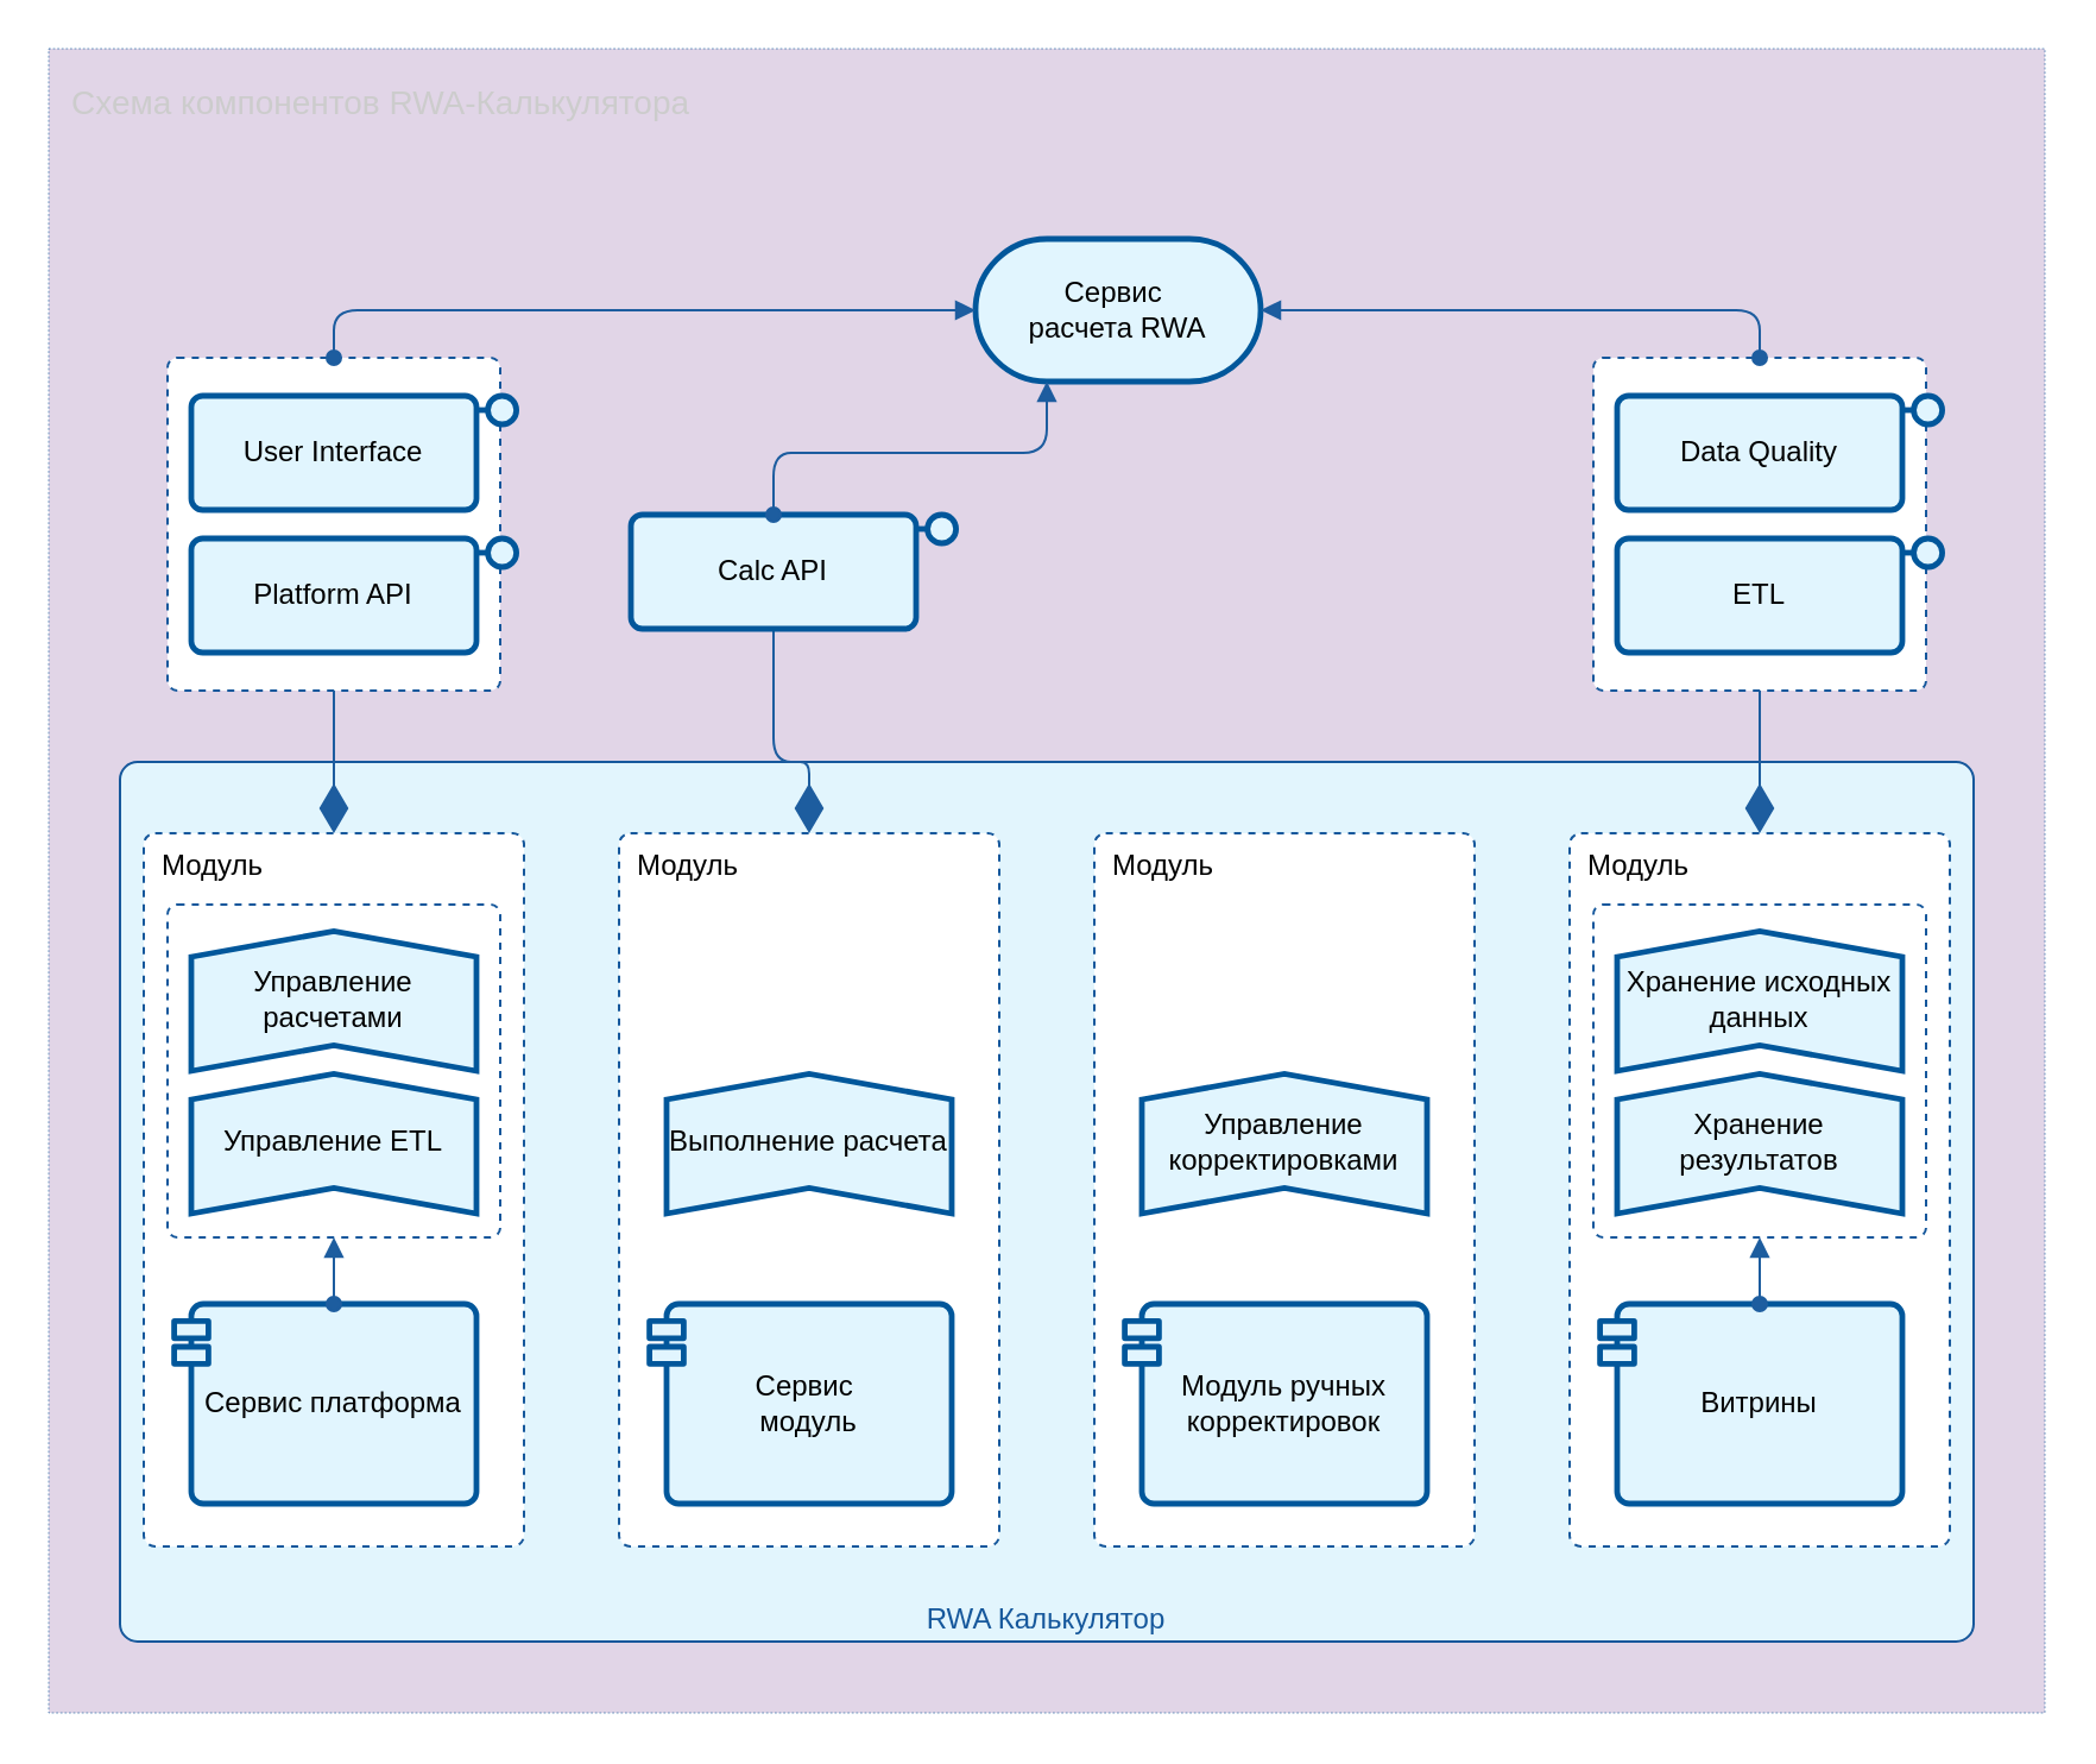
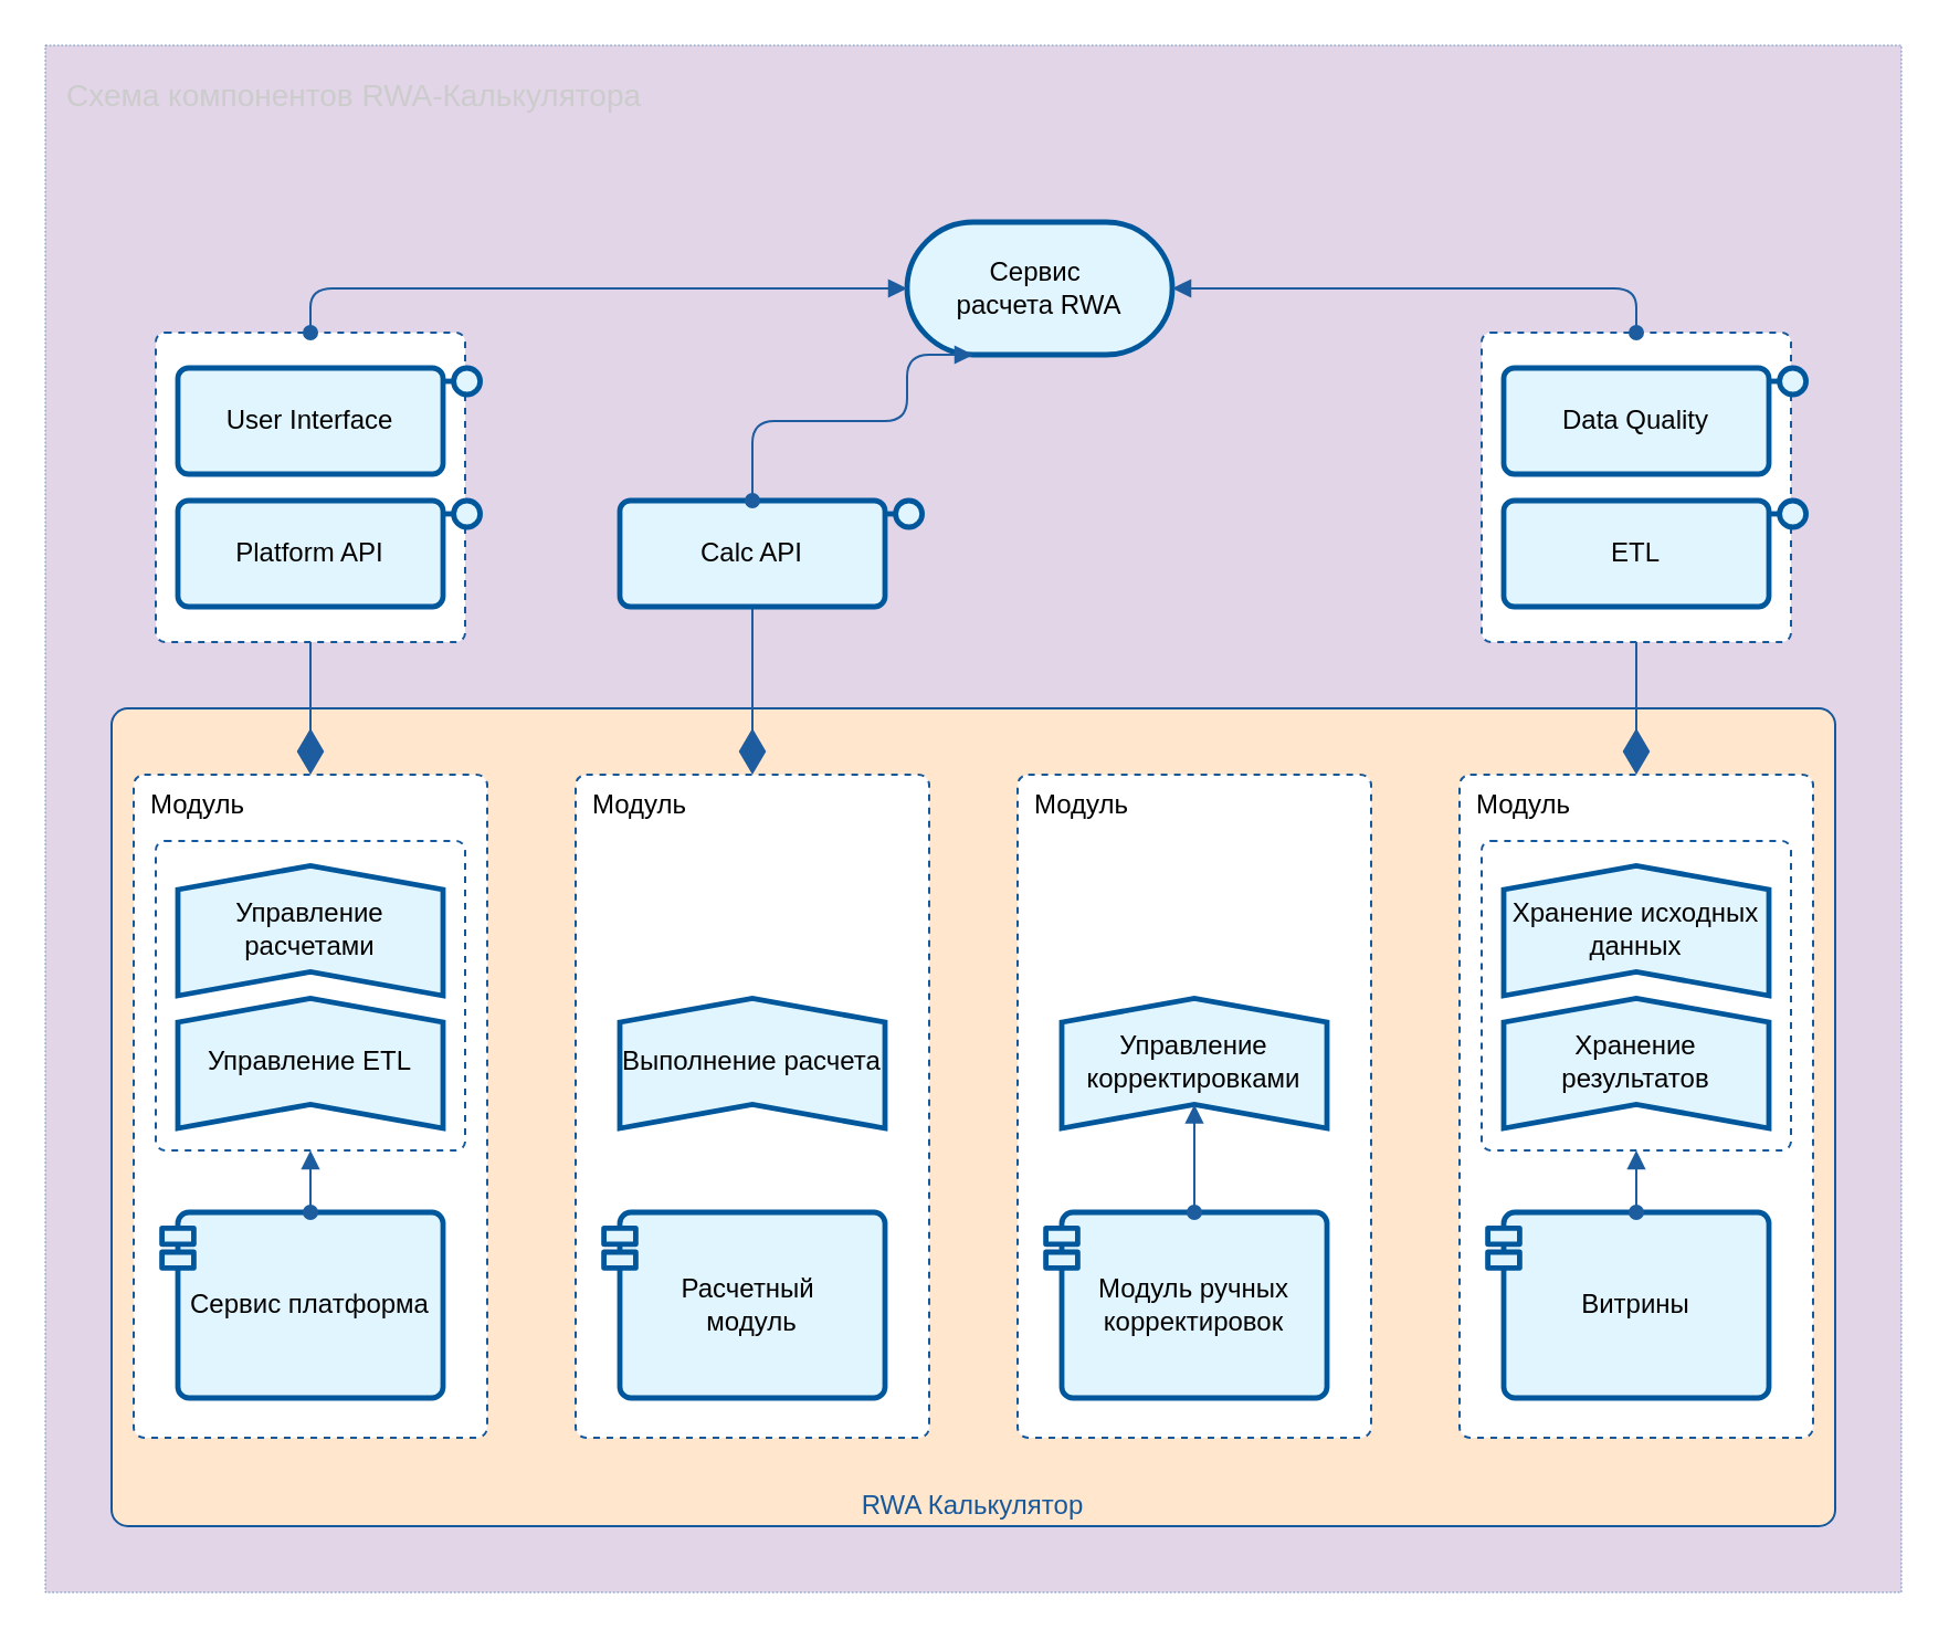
- <mxCell id="35" value="Calc API" style="shape=stencil(tVVhb4MgEP01fG0Qasw+dq4m+xmU4kqKQMC123790NOlaiFpVhMTc+9xj4d3h4iW/sSsQARr1ghE3xAhO2vfdStczXggSOBOQGQYQ3ydxcxbwVsAL8xJdlBDpm+dOYurPLaDBulwukd4F9juoSU3Wod0abSfMDd8kGFStyH+Ahm8ITns8A3AhkJohZONCO6HdYAiUj0gvZ5ysZr0RPfvCP8XztYSXlawWK2CT1SeV/AhaVoGJNbutDwwfv5w5lMf7xrqGdcNWqTsNDKew+htx2l13MsfMS5KWI0YomVtnEg4raVS3CjjQgjvfi9E6D6r8mqf/vBwZ9zPx1levLym87vdQSOxSCglrRc3jY636Y85uwqf4MGy7lZcECPdmMvE36zYecrBqKGkTp0xqdG3QMTjWKVY5ywapEfhX9MDvw==);whiteSpace=wrap;html=1;" vertex="1" parent="1"><mxGeometry x="265" y="180" width="120" height="120" as="geometry" /></mxCell>
+ <mxCell id="35" value="Calc API" style="shape=stencil(tVVhb4MgEP01fG0Qasw+dq4m+xmU4kqKQMC123790NOlaiFpVhMTc+9xj4d3h4iW/sSsQARr1ghE3xAhO2vfdStczXggSOBOQGQYQ3ydxcxbwVsAL8xJdlBDpm+dOYurPLaDBulwukd4F9juoSU3Wod0abSfMDd8kGFStyH+Ahm8ITns8A3AhkJohZONCO6HdYAiUj0gvZ5ysZr0RPfvCP8XztYSXlawWK2CT1SeV/AhaVoGJNbutDwwfv5w5lMf7xrqGdcNWqTsNDKew+htx2l13MsfMS5KWI0YomVtnEg4raVS3CjjQgjvfi9E6D6r8mqf/vBwZ9zPx1levLym87vdQSOxSCglrRc3jY636Y85uwqf4MGy7lZcECPdmMvE36zYecrBqKGkTp0xqdG3QMTjWKVY5ywapEfhX9MDvw==);whiteSpace=wrap;html=1;" vertex="1" parent="1"><mxGeometry x="280" y="190" width="120" height="120" as="geometry" /></mxCell>
- <mxCell id="3" value="RWA Калькулятор" style="rounded=1;whiteSpace=wrap;html=1;arcSize=2;strokeColor=#16589c;verticalAlign=bottom;align=center;fontColor=#16589c;fillColor=#e2f5fd;" parent="1" vertex="1"><mxGeometry x="50" y="320" width="780" height="370" as="geometry" /></mxCell>
+ <mxCell id="3" value="RWA Калькулятор" style="rounded=1;whiteSpace=wrap;html=1;arcSize=2;strokeColor=#16589c;verticalAlign=bottom;align=center;fontColor=#16589c;fillColor=#ffe6cc;" parent="1" vertex="1"><mxGeometry x="50" y="320" width="780" height="370" as="geometry" /></mxCell>
+ <mxCell id="25" style="edgeStyle=orthogonalEdgeStyle;rounded=1;orthogonalLoop=1;jettySize=auto;html=1;exitX=0.5;exitY=0.15;exitDx=0;exitDy=0;exitPerimeter=0;entryX=0.5;entryY=0.66;entryDx=0;entryDy=0;entryPerimeter=0;endArrow=block;endFill=1;startSize=6;strokeColor=#1d5d9f;strokeWidth=1;endSize=6;startArrow=oval;startFill=1;" edge="1" parent="1" source="10" target="17"><mxGeometry relative="1" as="geometry"><mxPoint x="320" y="258" as="sourcePoint" /><mxPoint x="320" y="190" as="targetPoint" /><Array as="points"><mxPoint x="540" y="520" /><mxPoint x="540" y="520" /></Array></mxGeometry></mxCell>
- <mxCell id="9" value="Сервис&amp;nbsp;&lt;div&gt;модуль&lt;/div&gt;" style="shape=stencil(vZXvaoMwFMWfJh8n+YO6fewyfY/UpmuoJiFx67anX/QqzEyFghYEueeaXw4nekWM+4uwElGsRSMRe0OUHqzlprFGS92GMvQu0CAYQ32LauGtrFoQP4VT4lhL6PjWmau8qVM7MGinswLhQ+h2F+OV0TosV0b7SedPP2CE6tzgL8DghKawwzcICRlqK51qZCvd8CCoiJZ3sHdE5zuy40ie94tkS3QUCdmMPMHihO0F3i6LCJxvBSZ7RRGDN4siBt8VBeNBWRorjB9FdX135kOfZu30HdcNtIWDGb/ZeAwOIy4fp6KrvPoZhmq24nTBD+Nn4+SK0bOq68rUxoUS7v1WiLKClGlZrKcOo3l+PSZp/vK6vr7bHRgrD81k+ZRNwhxPegyTTrLMZqKkD/HF8CN99e/Bv+PuVfhB98Iv);whiteSpace=wrap;html=1;" parent="1" vertex="1"><mxGeometry x="280" y="530" width="120" height="120" as="geometry" /></mxCell>
+ <mxCell id="9" value="Расчетный&amp;nbsp;&lt;div&gt;модуль&lt;/div&gt;" style="shape=stencil(vZXvaoMwFMWfJh8n+YO6fewyfY/UpmuoJiFx67anX/QqzEyFghYEueeaXw4nekWM+4uwElGsRSMRe0OUHqzlprFGS92GMvQu0CAYQ32LauGtrFoQP4VT4lhL6PjWmau8qVM7MGinswLhQ+h2F+OV0TosV0b7SedPP2CE6tzgL8DghKawwzcICRlqK51qZCvd8CCoiJZ3sHdE5zuy40ie94tkS3QUCdmMPMHihO0F3i6LCJxvBSZ7RRGDN4siBt8VBeNBWRorjB9FdX135kOfZu30HdcNtIWDGb/ZeAwOIy4fp6KrvPoZhmq24nTBD+Nn4+SK0bOq68rUxoUS7v1WiLKClGlZrKcOo3l+PSZp/vK6vr7bHRgrD81k+ZRNwhxPegyTTrLMZqKkD/HF8CN99e/Bv+PuVfhB98Iv);whiteSpace=wrap;html=1;" parent="1" vertex="1"><mxGeometry x="280" y="530" width="120" height="120" as="geometry" /></mxCell>
